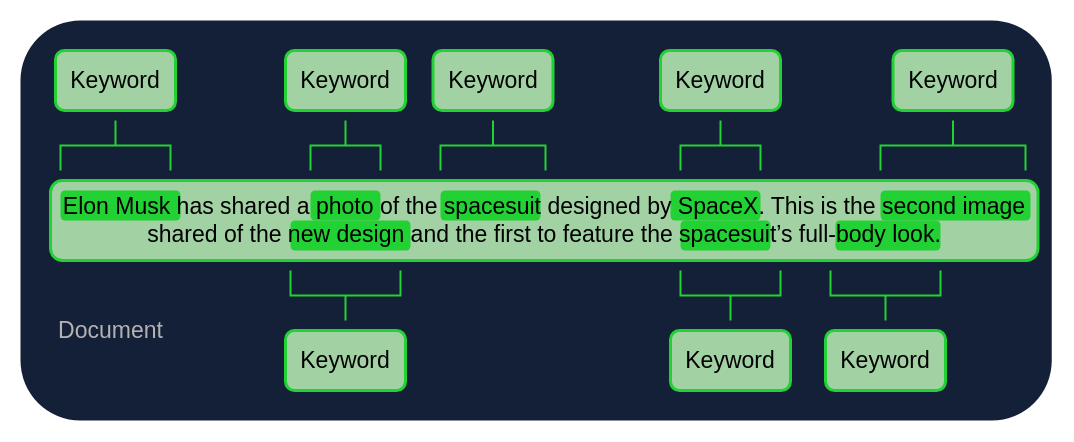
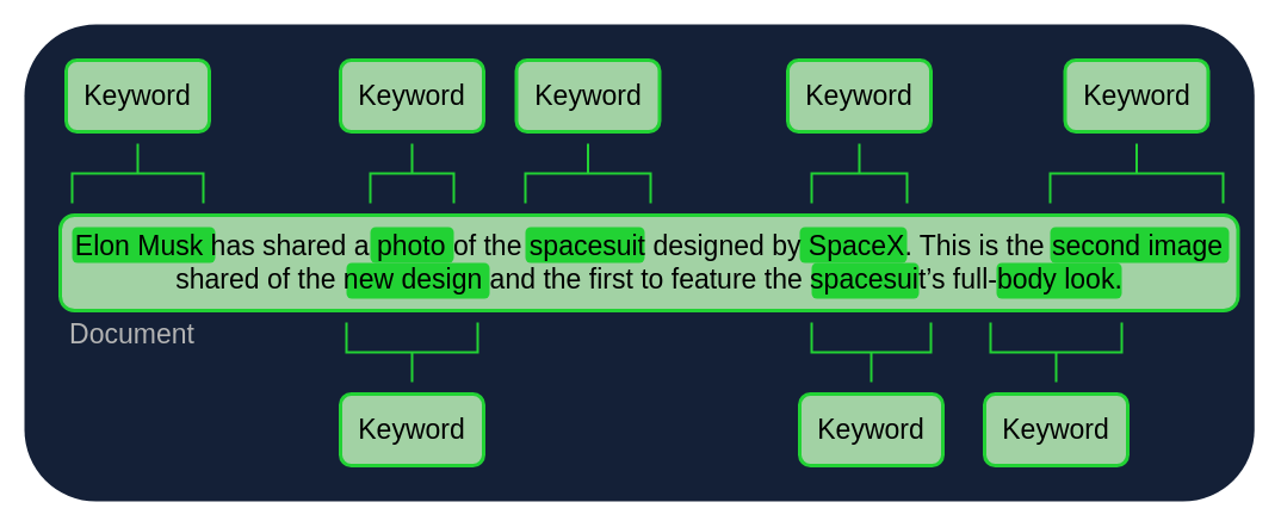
- <mxCell id="8" value="&lt;span style=&quot;color: rgb(179, 179, 179);&quot;&gt;&lt;font style=&quot;font-size: 23px;&quot;&gt;Document&lt;/font&gt;&lt;/span&gt;" style="text;html=1;align=center;verticalAlign=middle;resizable=0;points=[];autosize=1;strokeColor=none;fillColor=none;fontFamily=Helvetica;fontSize=12;fontColor=default;" vertex="1" parent="1"><mxGeometry x="45" y="310" width="130" height="40" as="geometry" /></mxCell>
+ <mxCell id="8" value="&lt;span style=&quot;color: rgb(179, 179, 179);&quot;&gt;&lt;font style=&quot;font-size: 23px;&quot;&gt;Document&lt;/font&gt;&lt;/span&gt;" style="text;html=1;align=center;verticalAlign=middle;resizable=0;points=[];autosize=1;strokeColor=none;fillColor=none;fontFamily=Helvetica;fontSize=12;fontColor=default;" vertex="1" parent="1"><mxGeometry x="45" y="260" width="130" height="40" as="geometry" /></mxCell>
